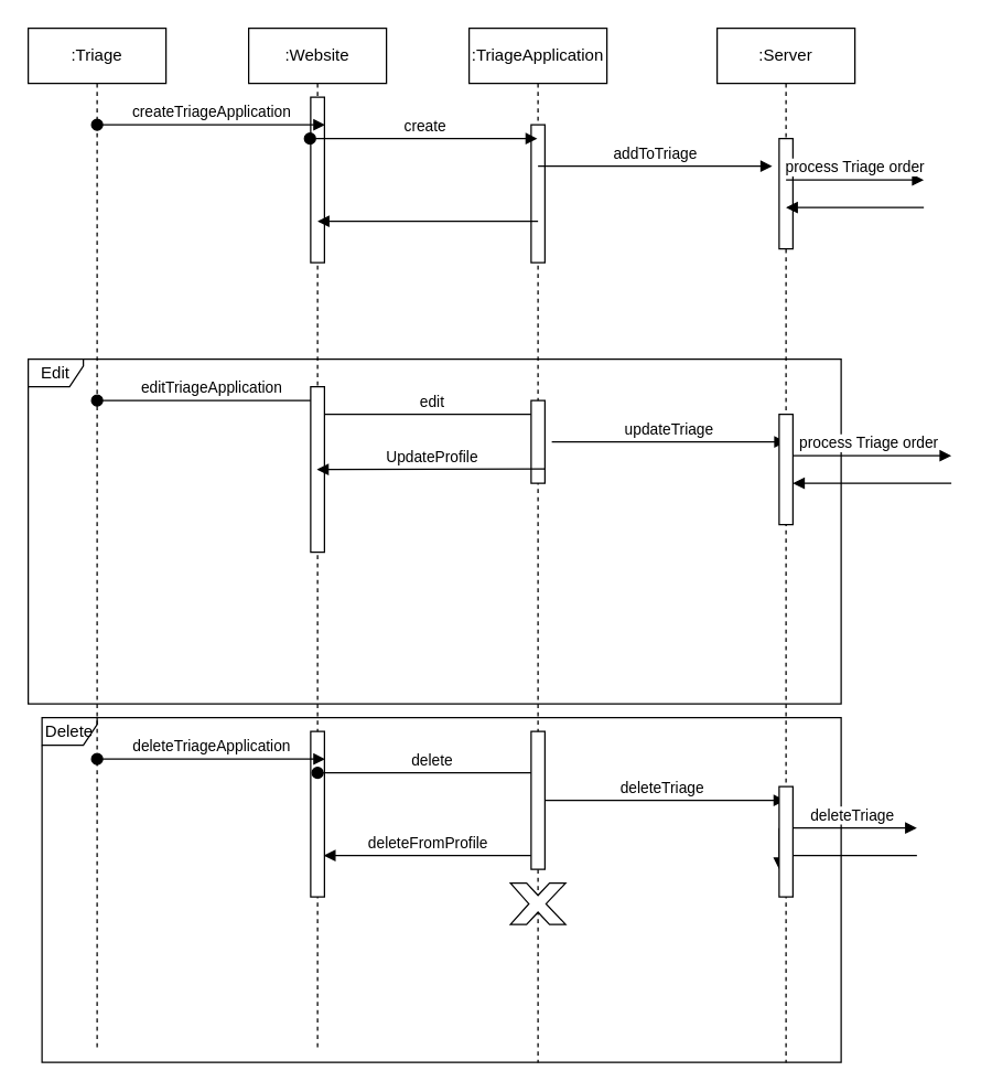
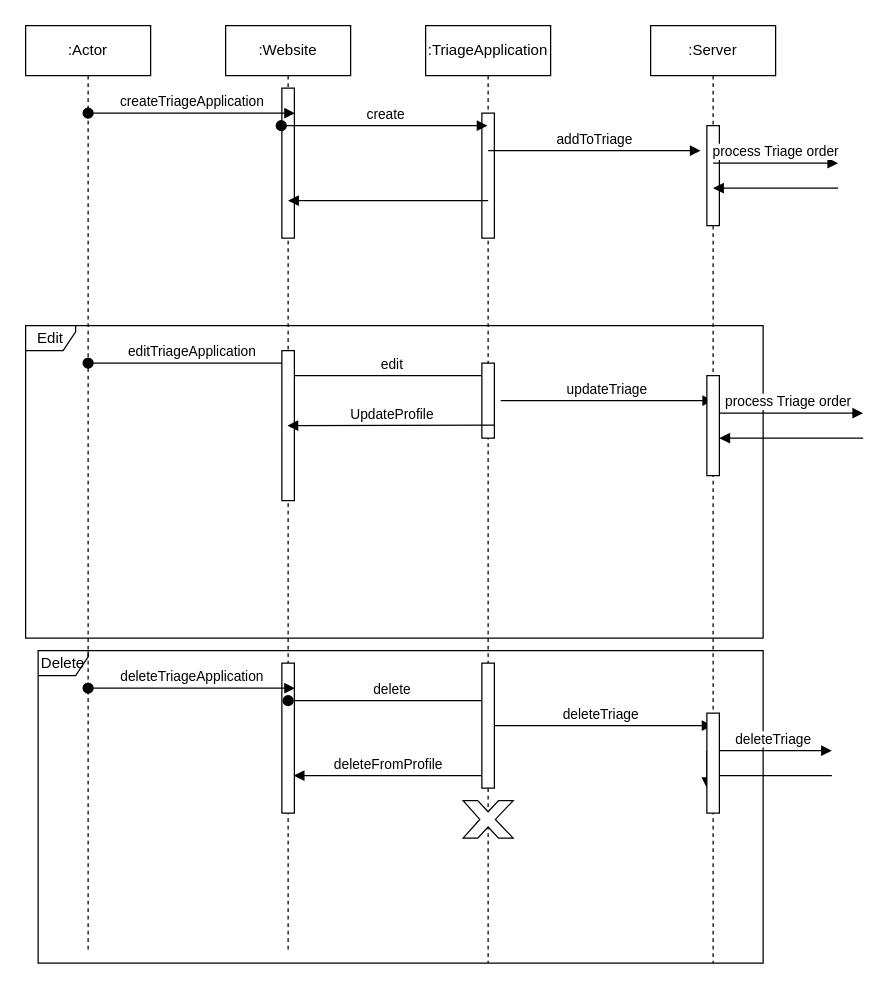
- <mxCell id="23" value=":Triage" style="shape=umlLifeline;perimeter=lifelinePerimeter;whiteSpace=wrap;html=1;container=0;dropTarget=0;collapsible=0;recursiveResize=0;outlineConnect=0;portConstraint=eastwest;newEdgeStyle={&quot;edgeStyle&quot;:&quot;elbowEdgeStyle&quot;,&quot;elbow&quot;:&quot;vertical&quot;,&quot;curved&quot;:0,&quot;rounded&quot;:0};" vertex="1" parent="1"><mxGeometry x="20" y="20" width="100" height="740" as="geometry" /></mxCell>
+ <mxCell id="23" value=":Actor" style="shape=umlLifeline;perimeter=lifelinePerimeter;whiteSpace=wrap;html=1;container=0;dropTarget=0;collapsible=0;recursiveResize=0;outlineConnect=0;portConstraint=eastwest;newEdgeStyle={&quot;edgeStyle&quot;:&quot;elbowEdgeStyle&quot;,&quot;elbow&quot;:&quot;vertical&quot;,&quot;curved&quot;:0,&quot;rounded&quot;:0};" vertex="1" parent="1"><mxGeometry x="20" y="20" width="100" height="740" as="geometry" /></mxCell>
